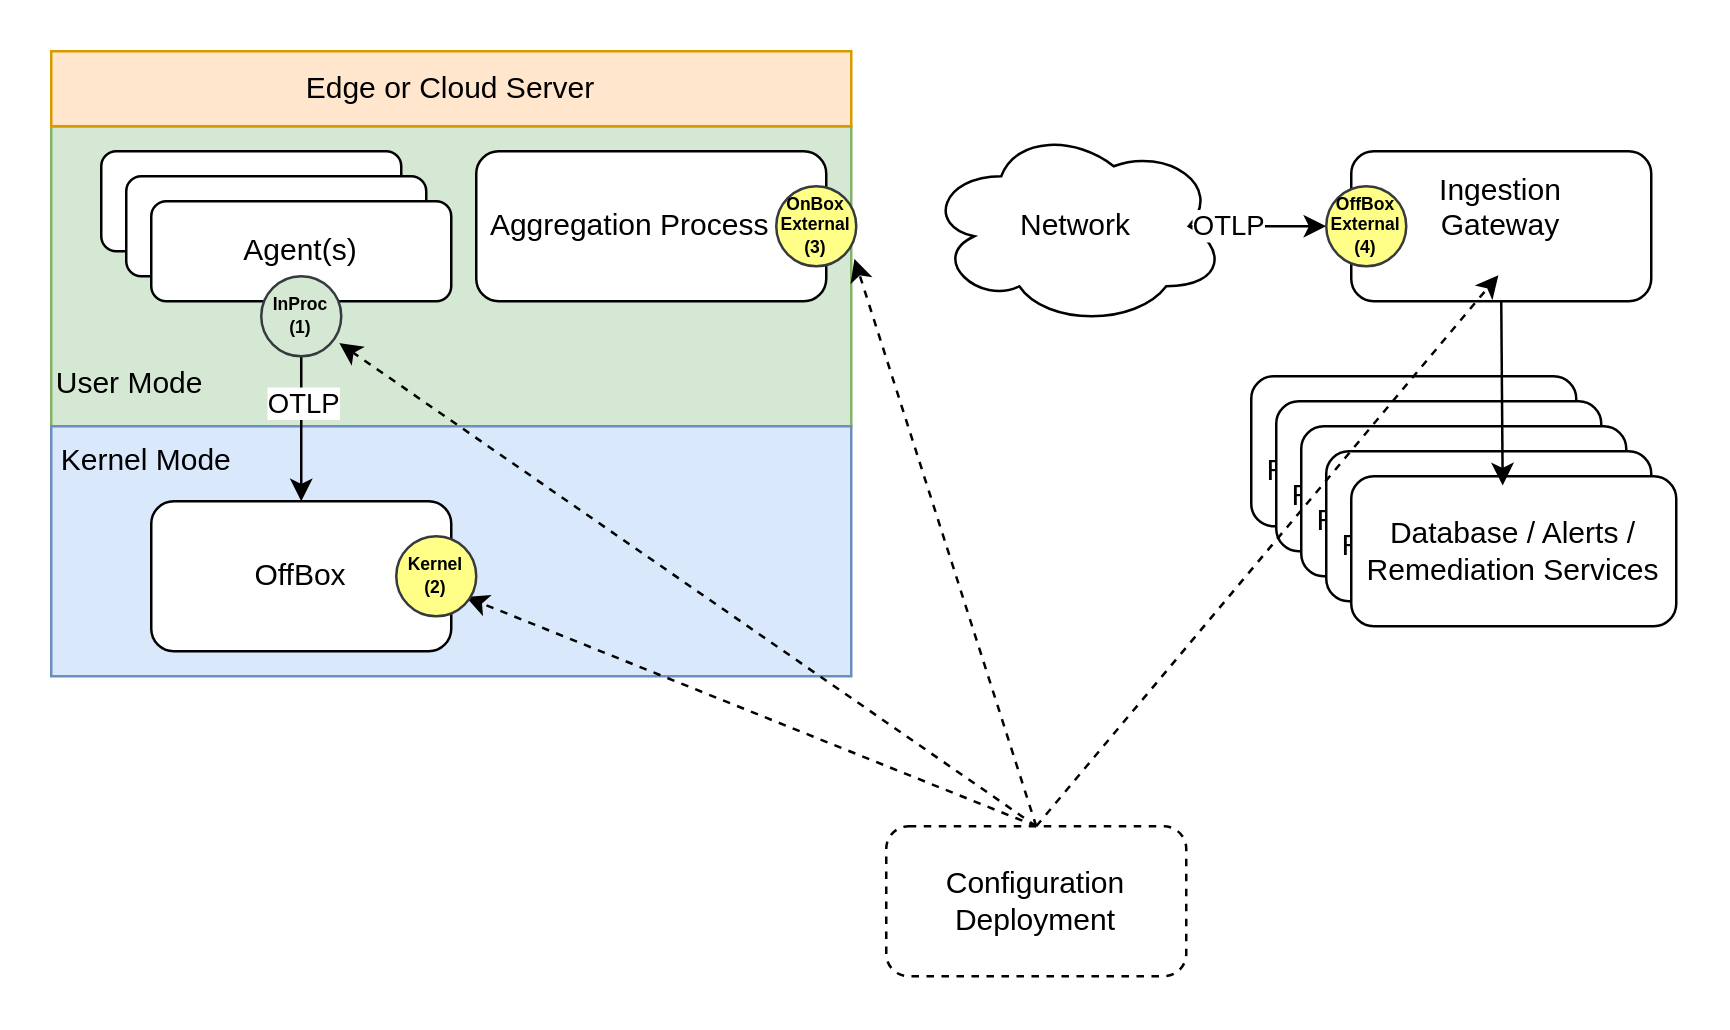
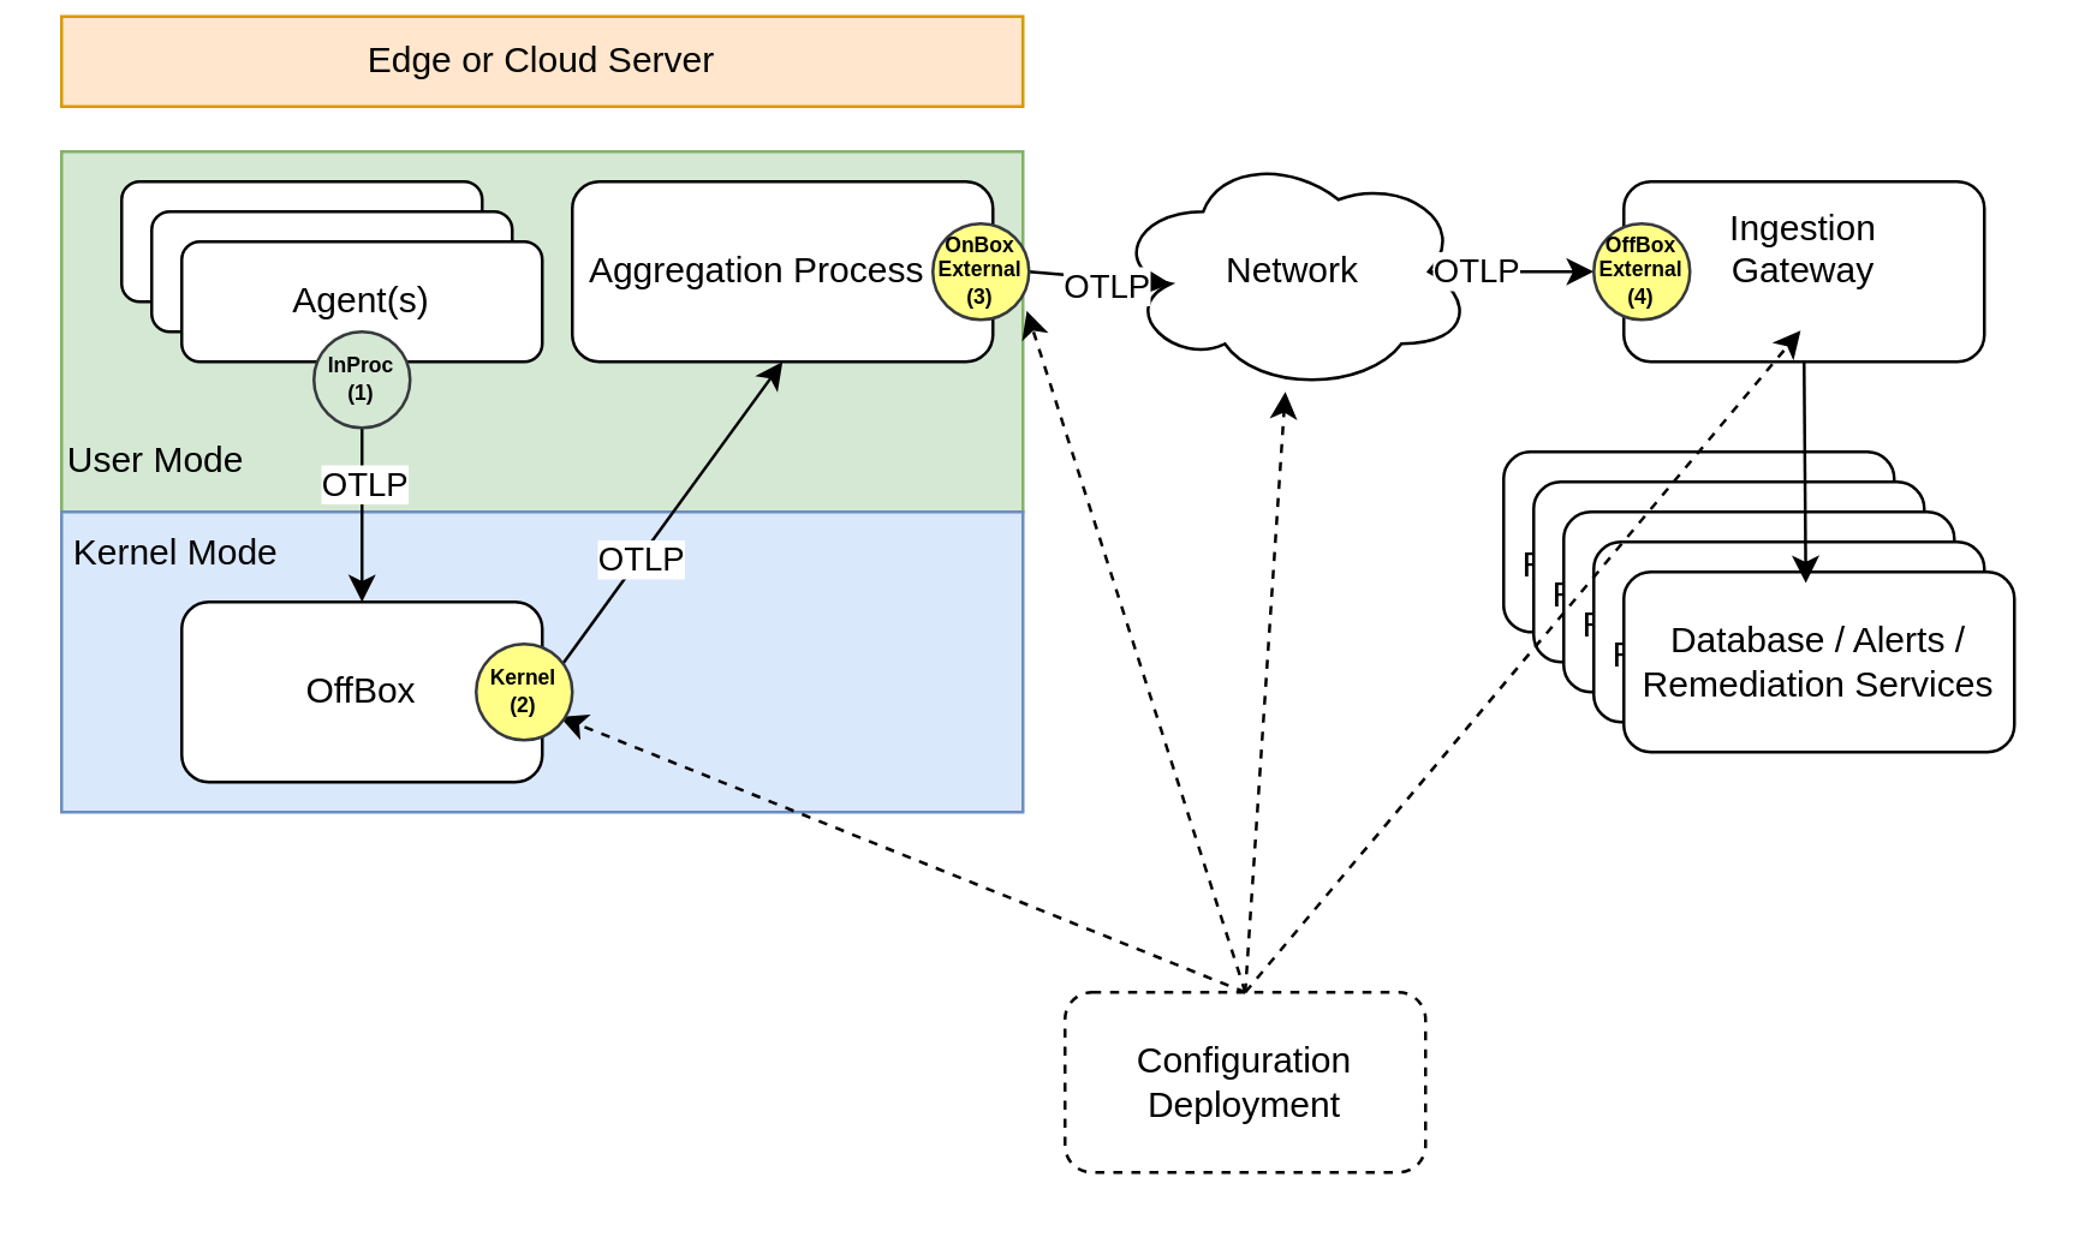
- <mxCell id="15" value="Edge or Cloud Server" style="rounded=0;whiteSpace=wrap;html=1;fillColor=#ffe6cc;strokeColor=#d79b00;" parent="1" vertex="1"><mxGeometry x="20" y="20" width="320" height="30" as="geometry" /></mxCell>
+ <mxCell id="15" value="Edge or Cloud Server" style="rounded=0;whiteSpace=wrap;html=1;fillColor=#ffe6cc;strokeColor=#d79b00;" parent="1" vertex="1"><mxGeometry x="20" y="5" width="320" height="30" as="geometry" /></mxCell>
+ <mxCell id="11" value="" style="endArrow=classic;html=1;rounded=0;entryX=0.16;entryY=0.55;entryDx=0;entryDy=0;entryPerimeter=0;exitX=1;exitY=0.5;exitDx=0;exitDy=0;" parent="1" source="37" target="10" edge="1"><mxGeometry width="50" height="50" relative="1" as="geometry"><mxPoint x="370" y="100" as="sourcePoint" /><mxPoint x="420" y="50" as="targetPoint" /></mxGeometry></mxCell>
+ <mxCell id="12" value="OTLP" style="edgeLabel;html=1;align=center;verticalAlign=middle;resizable=0;points=[];" parent="11" vertex="1" connectable="0"><mxGeometry x="0.084" y="-2" relative="1" as="geometry"><mxPoint as="offset" /></mxGeometry></mxCell>
+ <mxCell id="6" value="" style="endArrow=classic;html=1;rounded=0;exitX=1;exitY=0.5;exitDx=0;exitDy=0;entryX=0.5;entryY=1;entryDx=0;entryDy=0;" parent="1" source="4" target="5" edge="1"><mxGeometry width="50" height="50" relative="1" as="geometry"><mxPoint x="500" y="380" as="sourcePoint" /><mxPoint x="550" y="330" as="targetPoint" /></mxGeometry></mxCell>
+ <mxCell id="7" value="OTLP" style="edgeLabel;html=1;align=center;verticalAlign=middle;resizable=0;points=[];" parent="6" vertex="1" connectable="0"><mxGeometry x="-0.191" relative="1" as="geometry"><mxPoint as="offset" /></mxGeometry></mxCell>
- <mxCell id="30" value="" style="endArrow=classic;html=1;rounded=0;exitX=0.5;exitY=0;exitDx=0;exitDy=0;entryX=0.976;entryY=0.835;entryDx=0;entryDy=0;entryPerimeter=0;dashed=1;" parent="1" source="28" target="20" edge="1"><mxGeometry width="50" height="50" relative="1" as="geometry"><mxPoint x="424" y="360" as="sourcePoint" /><mxPoint x="125.875" y="120.64" as="targetPoint" /></mxGeometry></mxCell>
+ <mxCell id="30" value="" style="endArrow=classic;html=1;rounded=0;exitX=0.5;exitY=0;exitDx=0;exitDy=0;dashed=1;" parent="1" source="28" target="10" edge="1"><mxGeometry width="50" height="50" relative="1" as="geometry"><mxPoint x="424" y="360" as="sourcePoint" /><mxPoint x="125.875" y="120.64" as="targetPoint" /></mxGeometry></mxCell>
